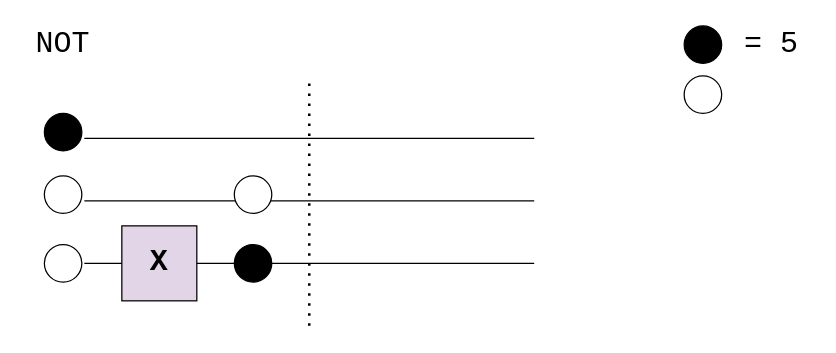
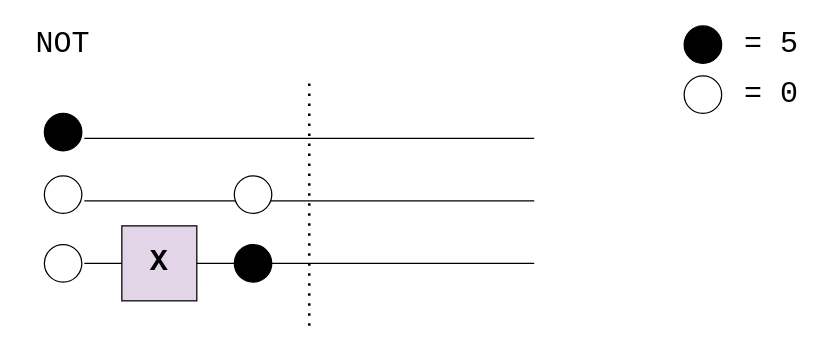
+ <mxCell id="13" value="= 0" style="text;html=1;strokeColor=none;fillColor=none;align=center;verticalAlign=middle;whiteSpace=wrap;rounded=0;fontFamily=Courier New;fontSize=24;" vertex="1" parent="1"><mxGeometry x="587" y="60" width="60" height="30" as="geometry" /></mxCell>
